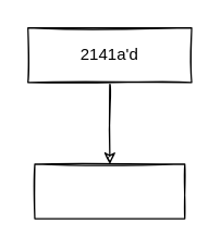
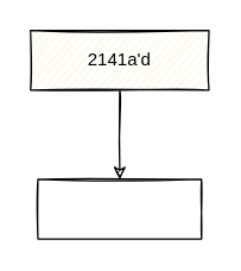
- <mxCell id="3" value="2141a'd" style="rounded=0;whiteSpace=wrap;html=1;sketch=1;" vertex="1" parent="1"><mxGeometry x="20" y="20" width="120" height="40" as="geometry" /></mxCell>
+ <mxCell id="3" value="2141a'd" style="rounded=0;whiteSpace=wrap;html=1;sketch=1;fillColor=#fff2cc;" vertex="1" parent="1"><mxGeometry x="20" y="20" width="120" height="40" as="geometry" /></mxCell>
